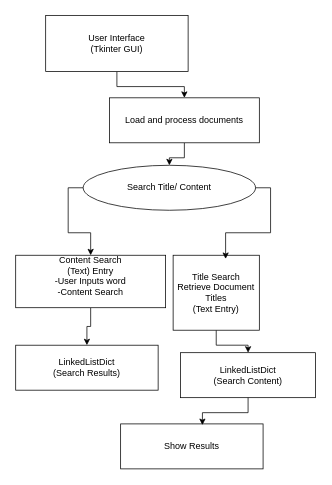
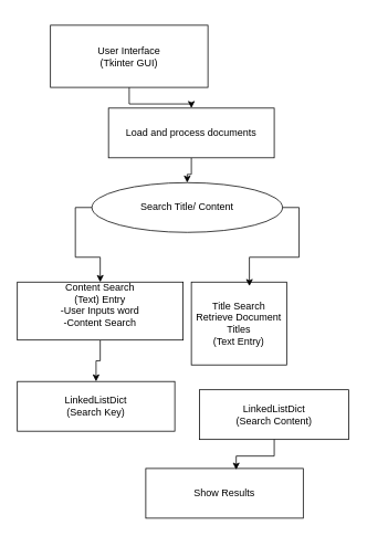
- <mxCell id="3" value="User Interface&lt;div&gt;(Tkinter GUI)&lt;/div&gt;" style="rounded=0;whiteSpace=wrap;html=1;" vertex="1" parent="1"><mxGeometry x="60" y="20" width="190" height="75" as="geometry" /></mxCell>
+ <mxCell id="3" value="User Interface&lt;div&gt;(Tkinter GUI)&lt;/div&gt;" style="rounded=0;whiteSpace=wrap;html=1;" vertex="1" parent="1"><mxGeometry x="60" y="30" width="190" height="75" as="geometry" /></mxCell>
- <mxCell id="14" value="Load and process documents" style="rounded=0;whiteSpace=wrap;html=1;" vertex="1" parent="1"><mxGeometry x="145" y="130" width="200" height="60" as="geometry" /></mxCell>
+ <mxCell id="14" value="Load and process documents" style="rounded=0;whiteSpace=wrap;html=1;" vertex="1" parent="1"><mxGeometry x="130" y="130" width="200" height="60" as="geometry" /></mxCell>
- <mxCell id="4" style="edgeStyle=orthogonalEdgeStyle;rounded=0;orthogonalLoop=1;jettySize=auto;html=1;" edge="1" parent="1" source="5" target="12"><mxGeometry relative="1" as="geometry" /></mxCell>
- <mxCell id="8" value="LinkedListDict&lt;div&gt;(Search Results)&lt;/div&gt;" style="rounded=0;whiteSpace=wrap;html=1;" vertex="1" parent="1"><mxGeometry x="20" y="460" width="190" height="60" as="geometry" /></mxCell>
+ <mxCell id="8" value="LinkedListDict&lt;div&gt;(Search Key)&lt;/div&gt;" style="rounded=0;whiteSpace=wrap;html=1;" vertex="1" parent="1"><mxGeometry x="20" y="460" width="190" height="60" as="geometry" /></mxCell>
- <mxCell id="15" value="Show Results" style="rounded=0;whiteSpace=wrap;html=1;" vertex="1" parent="1"><mxGeometry x="160" y="565" width="190" height="60" as="geometry" /></mxCell>
+ <mxCell id="15" value="Show Results" style="rounded=0;whiteSpace=wrap;html=1;" vertex="1" parent="1"><mxGeometry x="175" y="565" width="190" height="60" as="geometry" /></mxCell>
